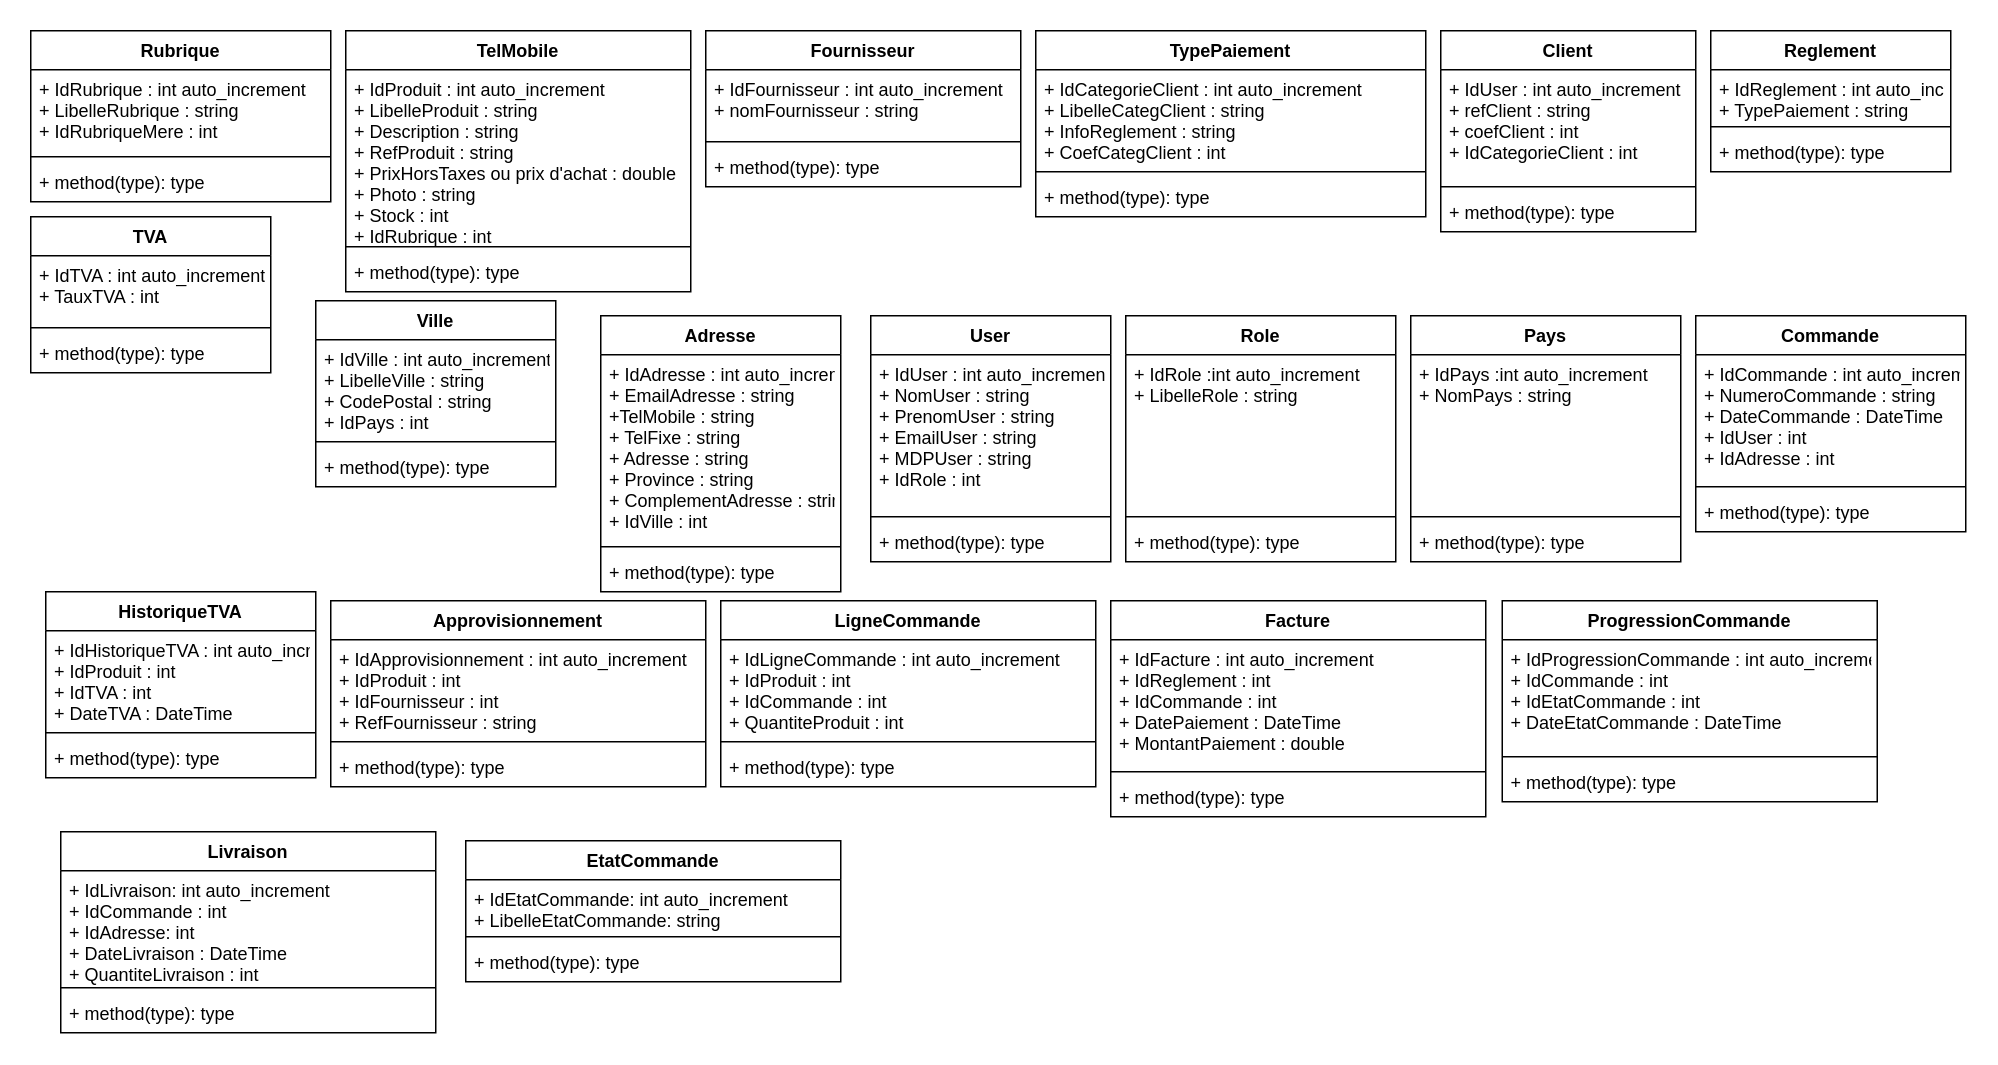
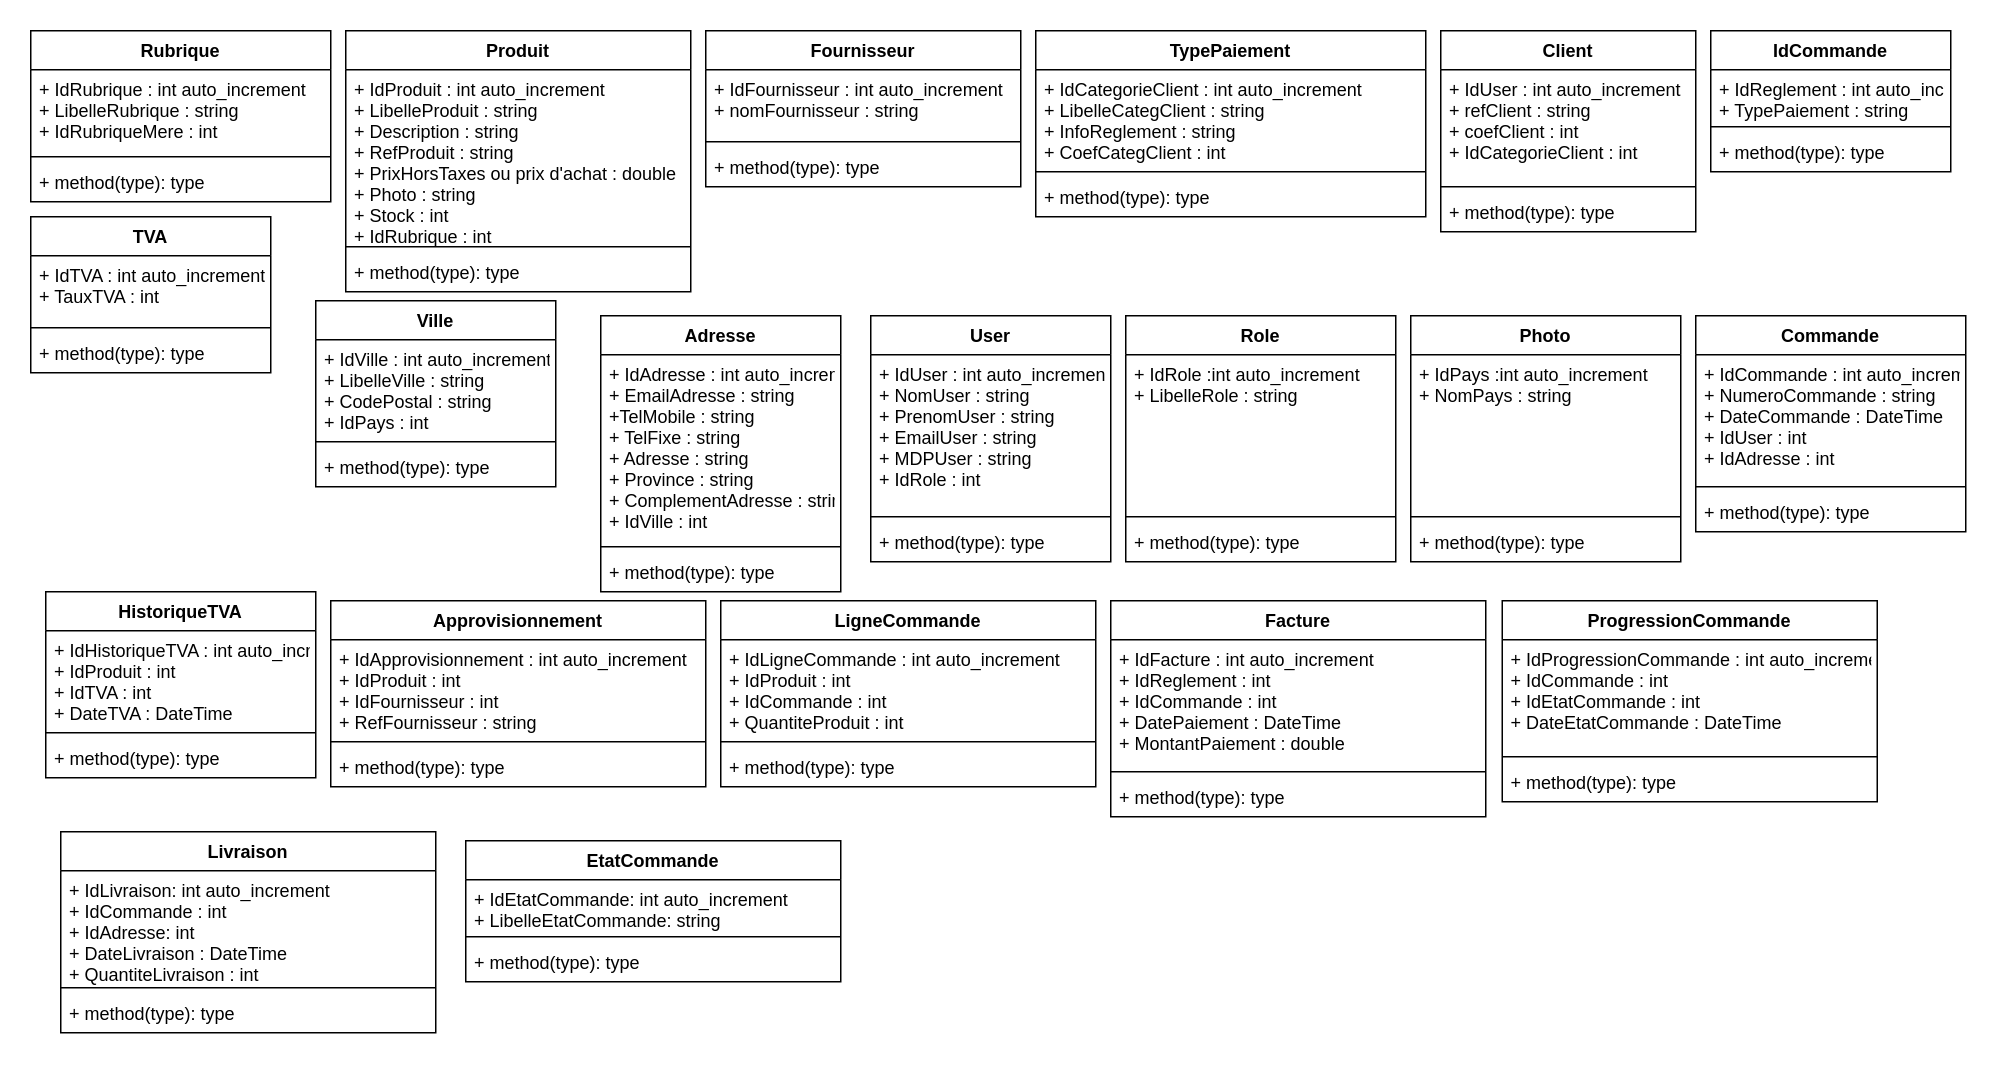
- <mxCell id="34" value="TelMobile" style="swimlane;fontStyle=1;align=center;verticalAlign=top;childLayout=stackLayout;horizontal=1;startSize=26;horizontalStack=0;resizeParent=1;resizeParentMax=0;resizeLast=0;collapsible=1;marginBottom=0;" vertex="1" parent="1"><mxGeometry x="230" y="20" width="230" height="174" as="geometry" /></mxCell>
+ <mxCell id="34" value="Produit" style="swimlane;fontStyle=1;align=center;verticalAlign=top;childLayout=stackLayout;horizontal=1;startSize=26;horizontalStack=0;resizeParent=1;resizeParentMax=0;resizeLast=0;collapsible=1;marginBottom=0;" vertex="1" parent="1"><mxGeometry x="230" y="20" width="230" height="174" as="geometry" /></mxCell>
- <mxCell id="26" value="Reglement" style="swimlane;fontStyle=1;align=center;verticalAlign=top;childLayout=stackLayout;horizontal=1;startSize=26;horizontalStack=0;resizeParent=1;resizeParentMax=0;resizeLast=0;collapsible=1;marginBottom=0;" vertex="1" parent="1"><mxGeometry x="1140" y="20" width="160" height="94" as="geometry" /></mxCell>
+ <mxCell id="26" value="IdCommande" style="swimlane;fontStyle=1;align=center;verticalAlign=top;childLayout=stackLayout;horizontal=1;startSize=26;horizontalStack=0;resizeParent=1;resizeParentMax=0;resizeLast=0;collapsible=1;marginBottom=0;" vertex="1" parent="1"><mxGeometry x="1140" y="20" width="160" height="94" as="geometry" /></mxCell>
- <mxCell id="46" value="Pays" style="swimlane;fontStyle=1;align=center;verticalAlign=top;childLayout=stackLayout;horizontal=1;startSize=26;horizontalStack=0;resizeParent=1;resizeParentMax=0;resizeLast=0;collapsible=1;marginBottom=0;" vertex="1" parent="1"><mxGeometry x="940" y="210" width="180" height="164" as="geometry" /></mxCell>
+ <mxCell id="46" value="Photo" style="swimlane;fontStyle=1;align=center;verticalAlign=top;childLayout=stackLayout;horizontal=1;startSize=26;horizontalStack=0;resizeParent=1;resizeParentMax=0;resizeLast=0;collapsible=1;marginBottom=0;" vertex="1" parent="1"><mxGeometry x="940" y="210" width="180" height="164" as="geometry" /></mxCell>
